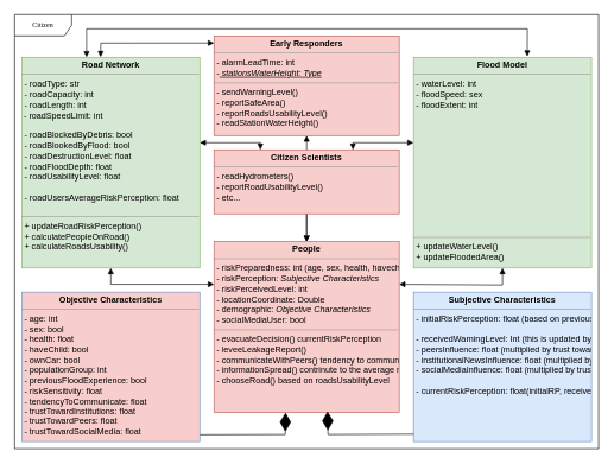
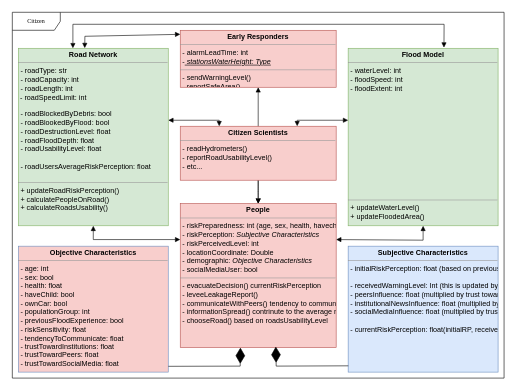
- <mxCell id="3" value="&lt;p style=&quot;margin:0px;margin-top:4px;text-align:center;&quot;&gt;&lt;b style=&quot;&quot;&gt;Early Responders&lt;/b&gt;&lt;/p&gt;&lt;hr size=&quot;1&quot;&gt;&lt;p style=&quot;margin:0px;margin-left:4px;&quot;&gt;- alarmLeadTime: int&lt;br&gt;-&lt;u&gt;&lt;i&gt;&amp;nbsp;stationsWaterHeight: Type&lt;/i&gt;&lt;/u&gt;&lt;/p&gt;&lt;hr size=&quot;1&quot;&gt;&lt;p style=&quot;margin:0px;margin-left:4px;&quot;&gt;- sendWarningLevel()&lt;br&gt;- reportSafeArea()&lt;/p&gt;&lt;p style=&quot;margin:0px;margin-left:4px;&quot;&gt;- reportRoadsUsabilityLevel()&lt;/p&gt;&lt;p style=&quot;margin:0px;margin-left:4px;&quot;&gt;- readStationWaterHeight()&lt;/p&gt;" style="verticalAlign=top;align=left;overflow=fill;fontSize=12;fontFamily=Helvetica;html=1;rounded=0;shadow=0;comic=0;labelBackgroundColor=none;strokeWidth=1;fillColor=#f8cecc;strokeColor=#b85450;" parent="1" vertex="1"><mxGeometry x="300" y="50" width="260" height="140" as="geometry" /></mxCell>
+ <mxCell id="3" value="&lt;p style=&quot;margin:0px;margin-top:4px;text-align:center;&quot;&gt;&lt;b style=&quot;&quot;&gt;Early Responders&lt;/b&gt;&lt;/p&gt;&lt;hr size=&quot;1&quot;&gt;&lt;p style=&quot;margin:0px;margin-left:4px;&quot;&gt;- alarmLeadTime: int&lt;br&gt;-&lt;u&gt;&lt;i&gt;&amp;nbsp;stationsWaterHeight: Type&lt;/i&gt;&lt;/u&gt;&lt;/p&gt;&lt;hr size=&quot;1&quot;&gt;&lt;p style=&quot;margin:0px;margin-left:4px;&quot;&gt;- sendWarningLevel()&lt;br&gt;- reportSafeArea()&lt;/p&gt;&lt;p style=&quot;margin:0px;margin-left:4px;&quot;&gt;- reportRoadsUsabilityLevel()&lt;/p&gt;&lt;p style=&quot;margin:0px;margin-left:4px;&quot;&gt;- readStationWaterHeight()&lt;/p&gt;" style="verticalAlign=top;align=left;overflow=fill;fontSize=12;fontFamily=Helvetica;html=1;rounded=0;shadow=0;comic=0;labelBackgroundColor=none;strokeWidth=1;fillColor=#f8cecc;strokeColor=#b85450;" parent="1" vertex="1"><mxGeometry x="300" y="50" width="260" height="95" as="geometry" /></mxCell>
- <mxCell id="5" value="&lt;p style=&quot;margin:0px;margin-top:4px;text-align:center;&quot;&gt;&lt;b style=&quot;border-color: var(--border-color);&quot;&gt;Flood Model&lt;/b&gt;&lt;br&gt;&lt;/p&gt;&lt;hr size=&quot;1&quot;&gt;&lt;p style=&quot;margin:0px;margin-left:4px;&quot;&gt;- waterLevel: int&lt;br&gt;- floodSpeed: sex&lt;/p&gt;&lt;p style=&quot;margin:0px;margin-left:4px;&quot;&gt;- floodExtent: int&lt;/p&gt;&lt;p style=&quot;margin:0px;margin-left:4px;&quot;&gt;&lt;br&gt;&lt;/p&gt;&lt;p style=&quot;margin:0px;margin-left:4px;&quot;&gt;&lt;br&gt;&lt;/p&gt;&lt;p style=&quot;margin:0px;margin-left:4px;&quot;&gt;&lt;br&gt;&lt;/p&gt;&lt;p style=&quot;margin:0px;margin-left:4px;&quot;&gt;&lt;br&gt;&lt;/p&gt;&lt;p style=&quot;margin:0px;margin-left:4px;&quot;&gt;&lt;br&gt;&lt;/p&gt;&lt;p style=&quot;margin:0px;margin-left:4px;&quot;&gt;&lt;br&gt;&lt;/p&gt;&lt;p style=&quot;margin:0px;margin-left:4px;&quot;&gt;&lt;br&gt;&lt;/p&gt;&lt;p style=&quot;margin:0px;margin-left:4px;&quot;&gt;&lt;br&gt;&lt;/p&gt;&lt;p style=&quot;margin:0px;margin-left:4px;&quot;&gt;&lt;br&gt;&lt;/p&gt;&lt;p style=&quot;margin:0px;margin-left:4px;&quot;&gt;&lt;br&gt;&lt;/p&gt;&lt;p style=&quot;margin:0px;margin-left:4px;&quot;&gt;&lt;br&gt;&lt;/p&gt;&lt;p style=&quot;margin:0px;margin-left:4px;&quot;&gt;&lt;br&gt;&lt;/p&gt;&lt;hr size=&quot;1&quot;&gt;&lt;p style=&quot;margin:0px;margin-left:4px;&quot;&gt;+ updateWaterLevel()&lt;br&gt;+ updateFloodedArea()&lt;/p&gt;" style="verticalAlign=top;align=left;overflow=fill;fontSize=12;fontFamily=Helvetica;html=1;rounded=0;shadow=0;comic=0;labelBackgroundColor=none;strokeWidth=1;fillColor=#d5e8d4;strokeColor=#82b366;" parent="1" vertex="1"><mxGeometry x="580" y="80" width="250" height="296" as="geometry" /></mxCell>
+ <mxCell id="5" value="&lt;p style=&quot;margin:0px;margin-top:4px;text-align:center;&quot;&gt;&lt;b style=&quot;border-color: var(--border-color);&quot;&gt;Flood Model&lt;/b&gt;&lt;br&gt;&lt;/p&gt;&lt;hr size=&quot;1&quot;&gt;&lt;p style=&quot;margin:0px;margin-left:4px;&quot;&gt;- waterLevel: int&lt;br&gt;- floodSpeed: int&lt;/p&gt;&lt;p style=&quot;margin:0px;margin-left:4px;&quot;&gt;- floodExtent: int&lt;/p&gt;&lt;p style=&quot;margin:0px;margin-left:4px;&quot;&gt;&lt;br&gt;&lt;/p&gt;&lt;p style=&quot;margin:0px;margin-left:4px;&quot;&gt;&lt;br&gt;&lt;/p&gt;&lt;p style=&quot;margin:0px;margin-left:4px;&quot;&gt;&lt;br&gt;&lt;/p&gt;&lt;p style=&quot;margin:0px;margin-left:4px;&quot;&gt;&lt;br&gt;&lt;/p&gt;&lt;p style=&quot;margin:0px;margin-left:4px;&quot;&gt;&lt;br&gt;&lt;/p&gt;&lt;p style=&quot;margin:0px;margin-left:4px;&quot;&gt;&lt;br&gt;&lt;/p&gt;&lt;p style=&quot;margin:0px;margin-left:4px;&quot;&gt;&lt;br&gt;&lt;/p&gt;&lt;p style=&quot;margin:0px;margin-left:4px;&quot;&gt;&lt;br&gt;&lt;/p&gt;&lt;p style=&quot;margin:0px;margin-left:4px;&quot;&gt;&lt;br&gt;&lt;/p&gt;&lt;p style=&quot;margin:0px;margin-left:4px;&quot;&gt;&lt;br&gt;&lt;/p&gt;&lt;p style=&quot;margin:0px;margin-left:4px;&quot;&gt;&lt;br&gt;&lt;/p&gt;&lt;p style=&quot;margin:0px;margin-left:4px;&quot;&gt;&lt;br&gt;&lt;/p&gt;&lt;hr size=&quot;1&quot;&gt;&lt;p style=&quot;margin:0px;margin-left:4px;&quot;&gt;+ updateWaterLevel()&lt;br&gt;+ updateFloodedArea()&lt;/p&gt;" style="verticalAlign=top;align=left;overflow=fill;fontSize=12;fontFamily=Helvetica;html=1;rounded=0;shadow=0;comic=0;labelBackgroundColor=none;strokeWidth=1;fillColor=#d5e8d4;strokeColor=#82b366;" parent="1" vertex="1"><mxGeometry x="580" y="80" width="250" height="296" as="geometry" /></mxCell>
